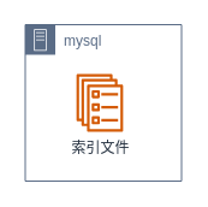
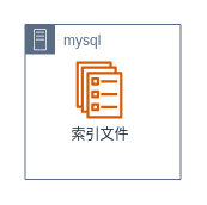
- <mxCell id="3" value="索引文件" style="sketch=0;outlineConnect=0;fontColor=#232F3E;gradientColor=none;fillColor=#D45B07;strokeColor=none;dashed=0;verticalLabelPosition=bottom;verticalAlign=top;align=center;html=1;fontSize=12;fontStyle=0;aspect=fixed;pointerEvents=1;shape=mxgraph.aws4.ecs_service;" vertex="1" parent="2"><mxGeometry x="42.5" y="41" width="39" height="48" as="geometry" /></mxCell>
+ <mxCell id="3" value="索引文件" style="sketch=0;outlineConnect=0;fontColor=#232F3E;gradientColor=none;fillColor=#D45B07;strokeColor=none;dashed=0;verticalLabelPosition=bottom;verticalAlign=top;align=center;html=1;fontSize=12;fontStyle=0;aspect=fixed;pointerEvents=1;shape=mxgraph.aws4.ecs_service;" vertex="1" parent="2"><mxGeometry x="42.5" y="31" width="39" height="48" as="geometry" /></mxCell>
